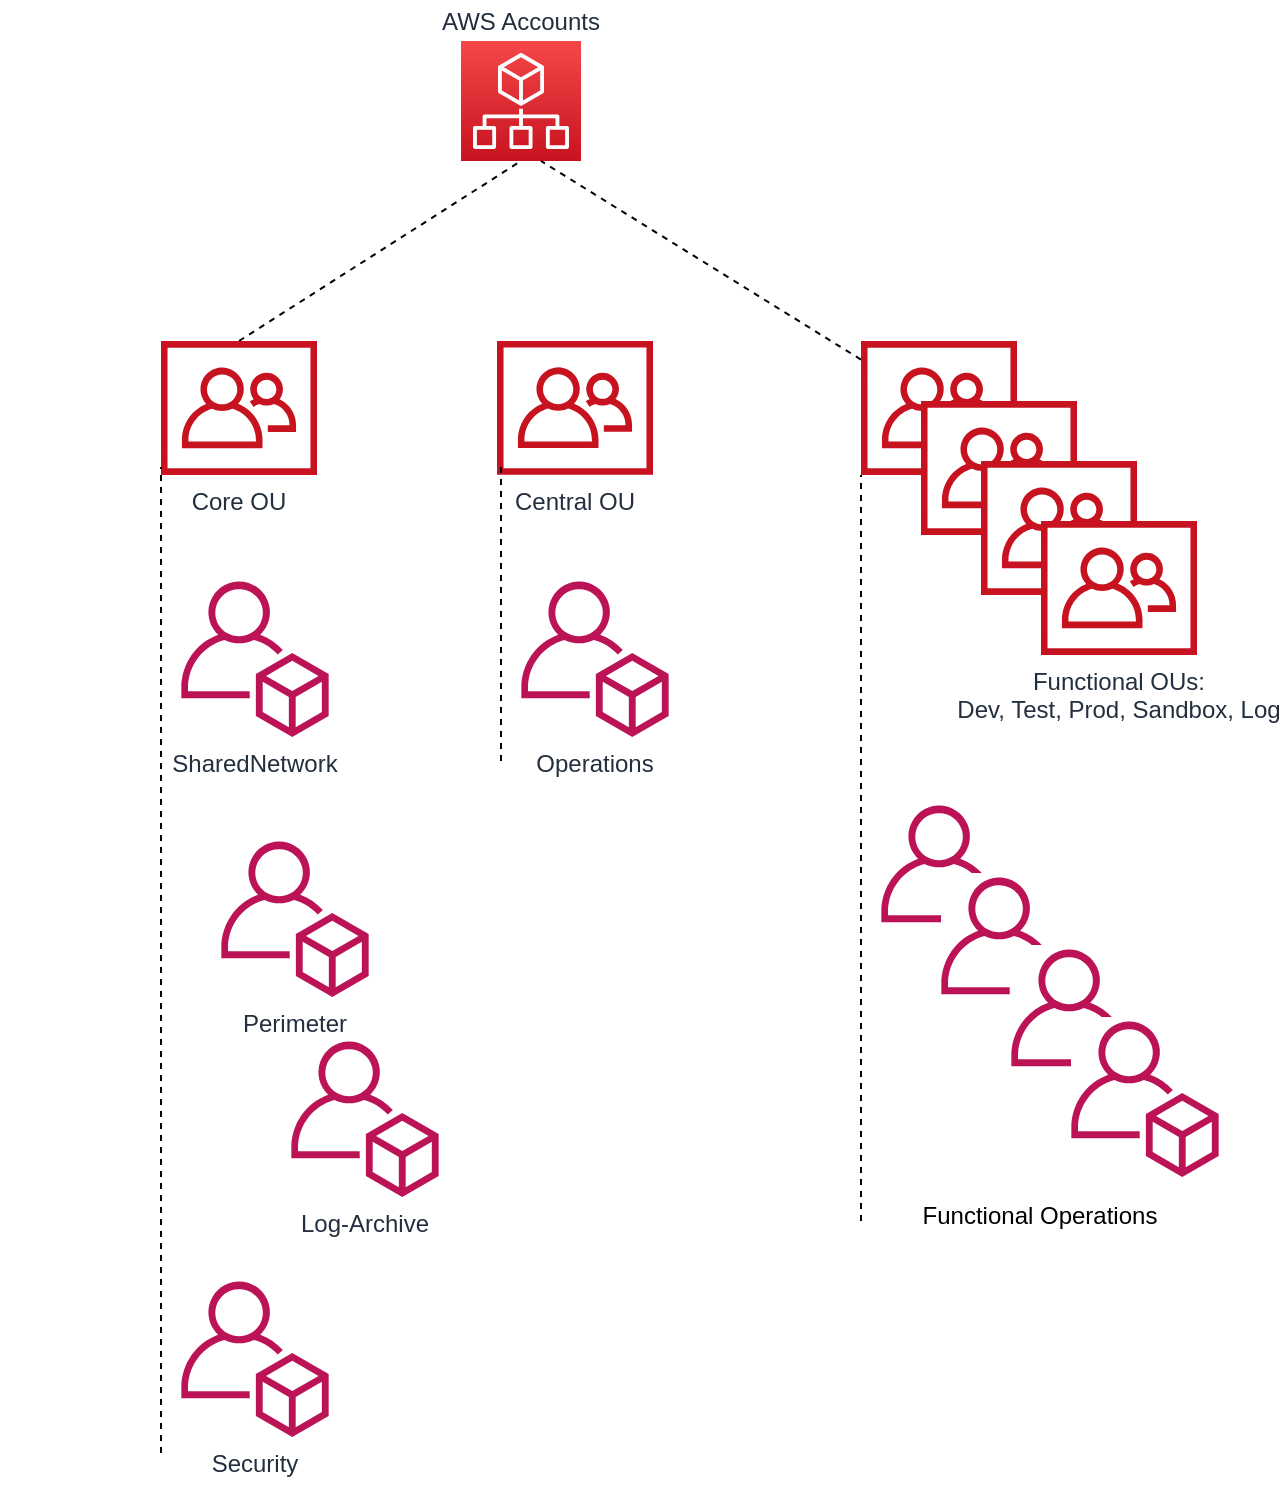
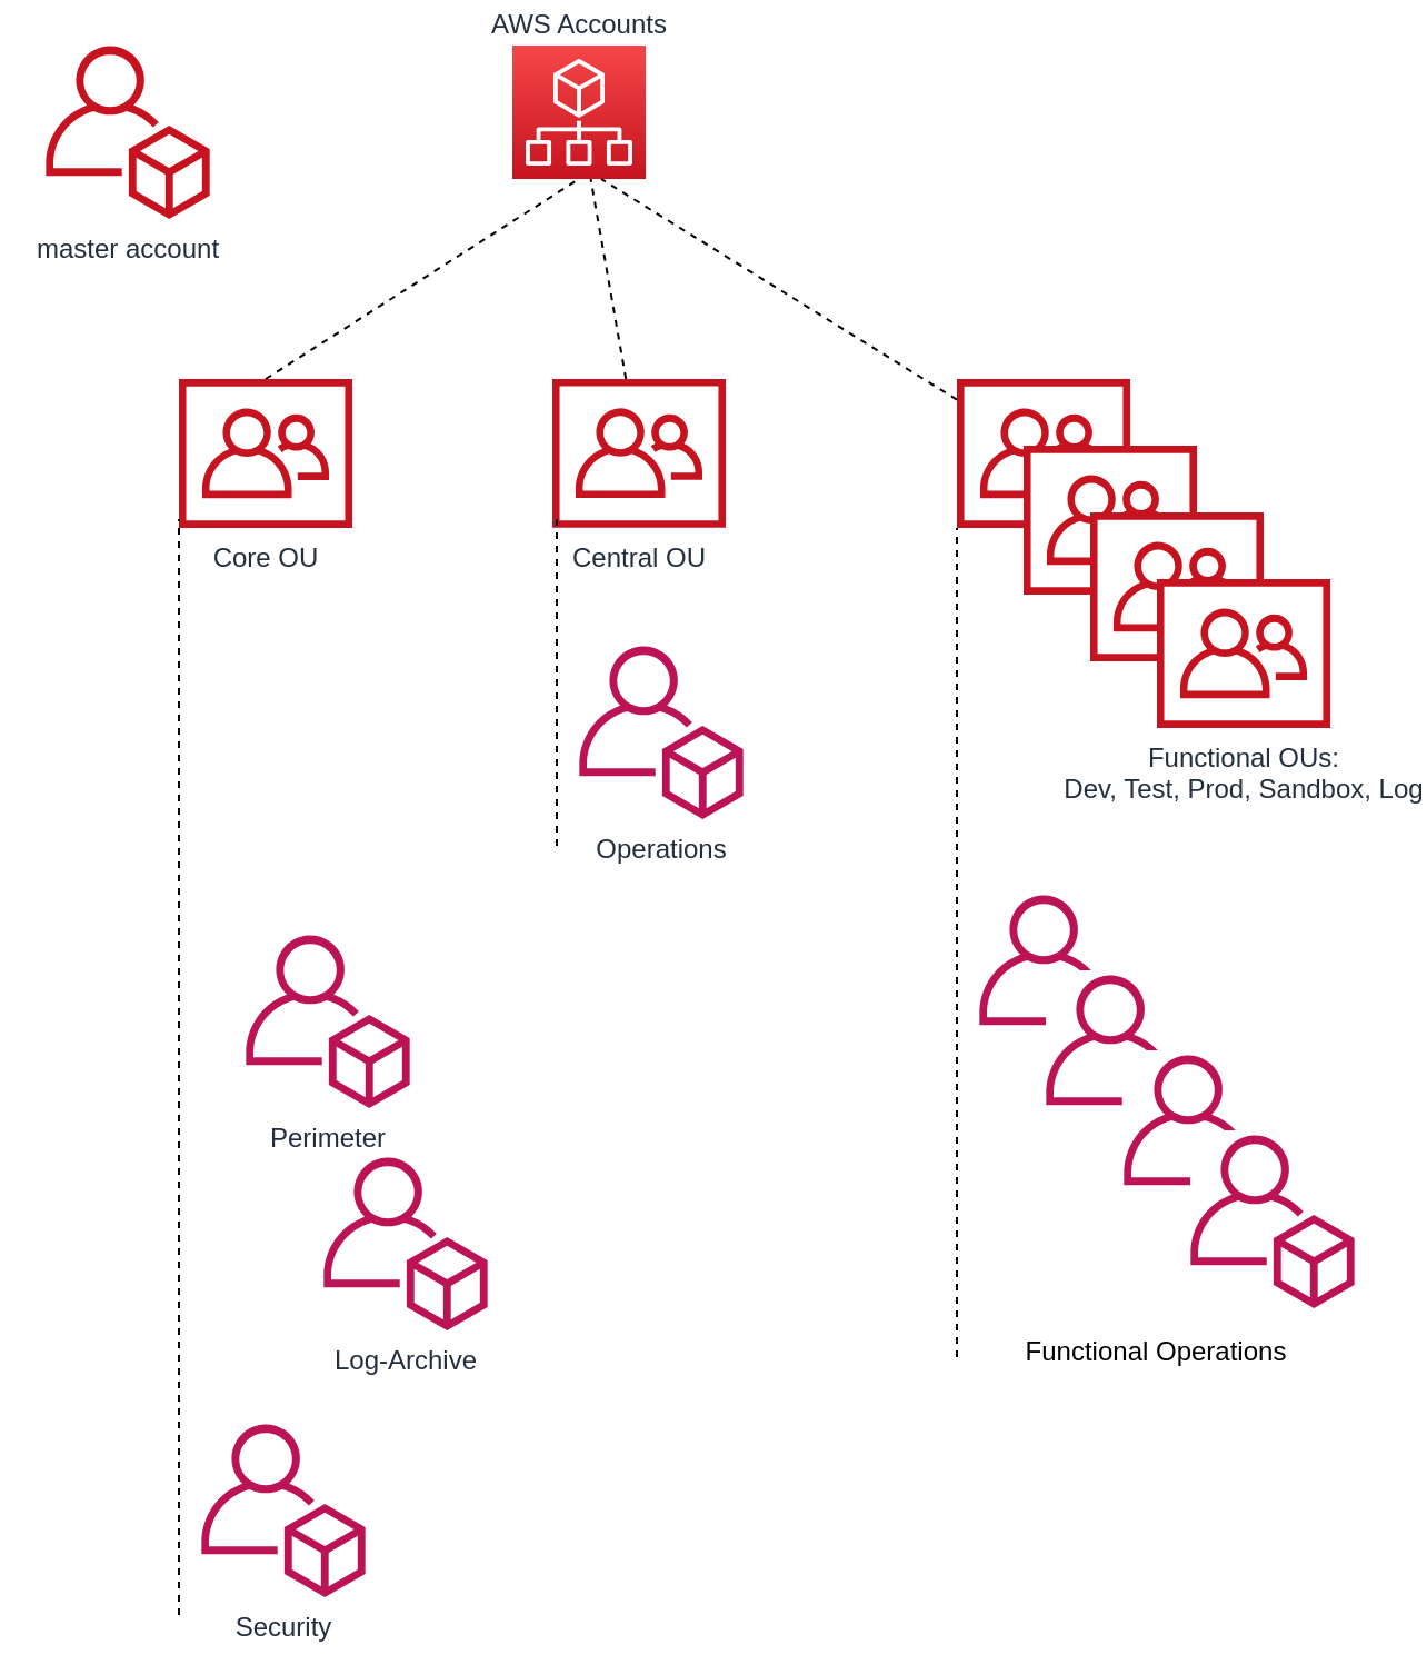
+ <mxCell id="3" value="master account" style="outlineConnect=0;fontColor=#232F3E;gradientColor=none;fillColor=#C7131F;strokeColor=none;dashed=0;verticalLabelPosition=bottom;verticalAlign=top;align=center;html=1;fontSize=12;fontStyle=0;aspect=fixed;pointerEvents=1;shape=mxgraph.aws4.organizations_account;" parent="1" vertex="1"><mxGeometry x="20" y="20" width="74" height="78" as="geometry" /></mxCell>
+ <mxCell id="25" value="" style="endArrow=none;dashed=1;html=1;" edge="1" parent="1" source="17" target="2"><mxGeometry width="50" height="50" relative="1" as="geometry"><mxPoint x="159.715" y="180.062" as="sourcePoint" /><mxPoint x="242.443" y="90" as="targetPoint" /></mxGeometry></mxCell>
- <mxCell id="18" value="&lt;div&gt;SharedNetwork&lt;/div&gt;" style="outlineConnect=0;fontColor=#232F3E;gradientColor=none;fillColor=#BC1356;strokeColor=none;dashed=0;verticalLabelPosition=bottom;verticalAlign=top;align=center;html=1;fontSize=12;fontStyle=0;aspect=fixed;pointerEvents=1;shape=mxgraph.aws4.organizations_account;" parent="1" vertex="1"><mxGeometry x="90" y="290" width="74" height="78" as="geometry" /></mxCell>
